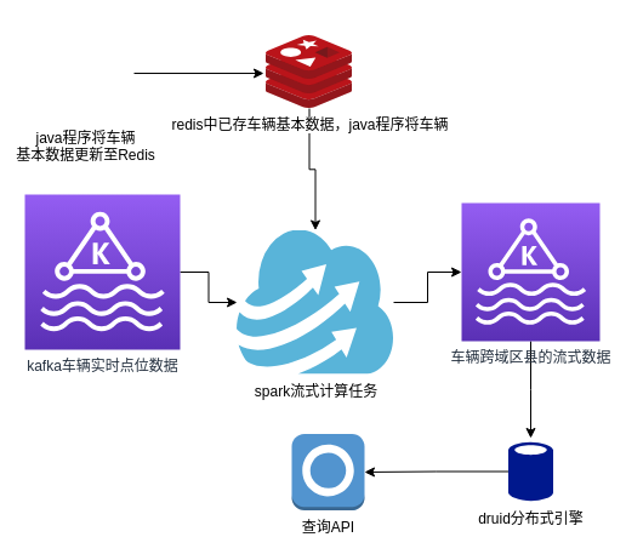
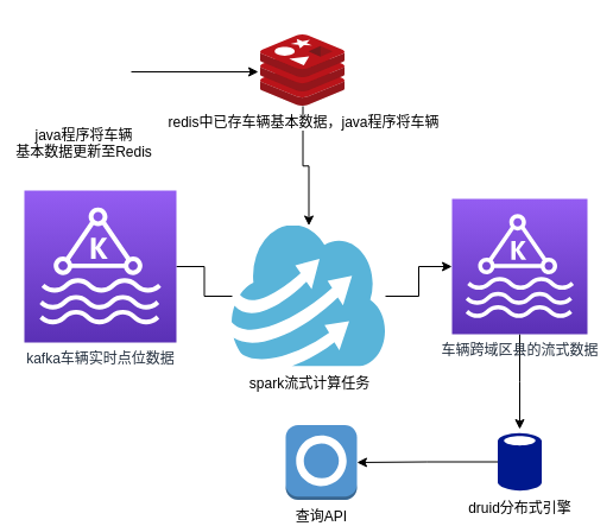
- <mxCell id="2" value="" style="edgeStyle=orthogonalEdgeStyle;rounded=0;orthogonalLoop=1;jettySize=auto;html=1;" edge="1" parent="1" source="3" target="8"><mxGeometry relative="1" as="geometry" /></mxCell>
+ <mxCell id="2" value="" style="edgeStyle=orthogonalEdgeStyle;rounded=0;orthogonalLoop=1;jettySize=auto;html=1;endArrow=none;" edge="1" parent="1" source="3" target="8"><mxGeometry relative="1" as="geometry" /></mxCell>
